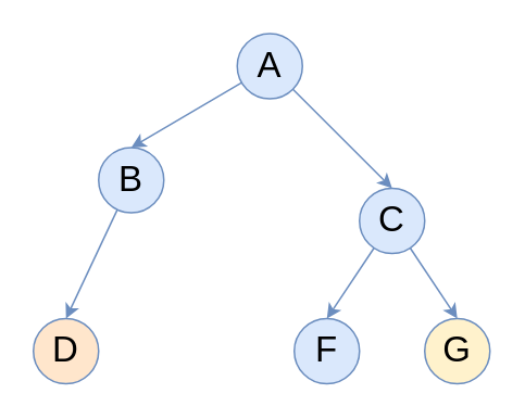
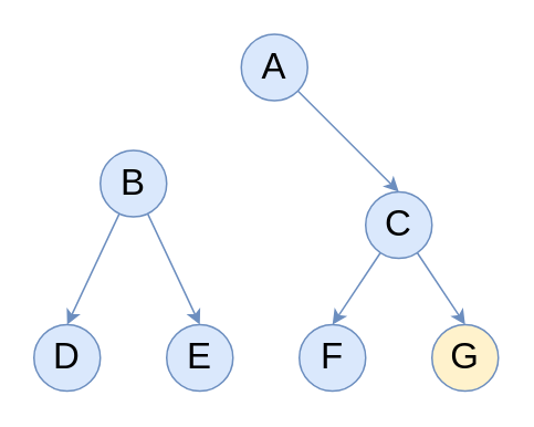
- <mxCell id="2" style="edgeStyle=none;html=1;entryX=0.5;entryY=0;entryDx=0;entryDy=0;fontSize=22;fillColor=#dae8fc;strokeColor=#6c8ebf;" edge="1" parent="1" source="4" target="8"><mxGeometry relative="1" as="geometry" /></mxCell>
+ <mxCell id="7" style="edgeStyle=none;html=1;entryX=0.5;entryY=0;entryDx=0;entryDy=0;fontSize=22;fillColor=#dae8fc;strokeColor=#6c8ebf;" edge="1" parent="1" source="8" target="12"><mxGeometry relative="1" as="geometry" /></mxCell>
- <mxCell id="5" value="D" style="ellipse;whiteSpace=wrap;html=1;aspect=fixed;fontSize=22;fillColor=#ffe6cc;strokeColor=#6c8ebf;" vertex="1" parent="1"><mxGeometry x="20" y="195" width="40" height="40" as="geometry" /></mxCell>
+ <mxCell id="5" value="D" style="ellipse;whiteSpace=wrap;html=1;aspect=fixed;fontSize=22;fillColor=#dae8fc;strokeColor=#6c8ebf;" vertex="1" parent="1"><mxGeometry x="20" y="195" width="40" height="40" as="geometry" /></mxCell>
+ <mxCell id="12" value="E" style="ellipse;whiteSpace=wrap;html=1;aspect=fixed;fontSize=22;fillColor=#dae8fc;strokeColor=#6c8ebf;" vertex="1" parent="1"><mxGeometry x="100" y="195" width="40" height="40" as="geometry" /></mxCell>
